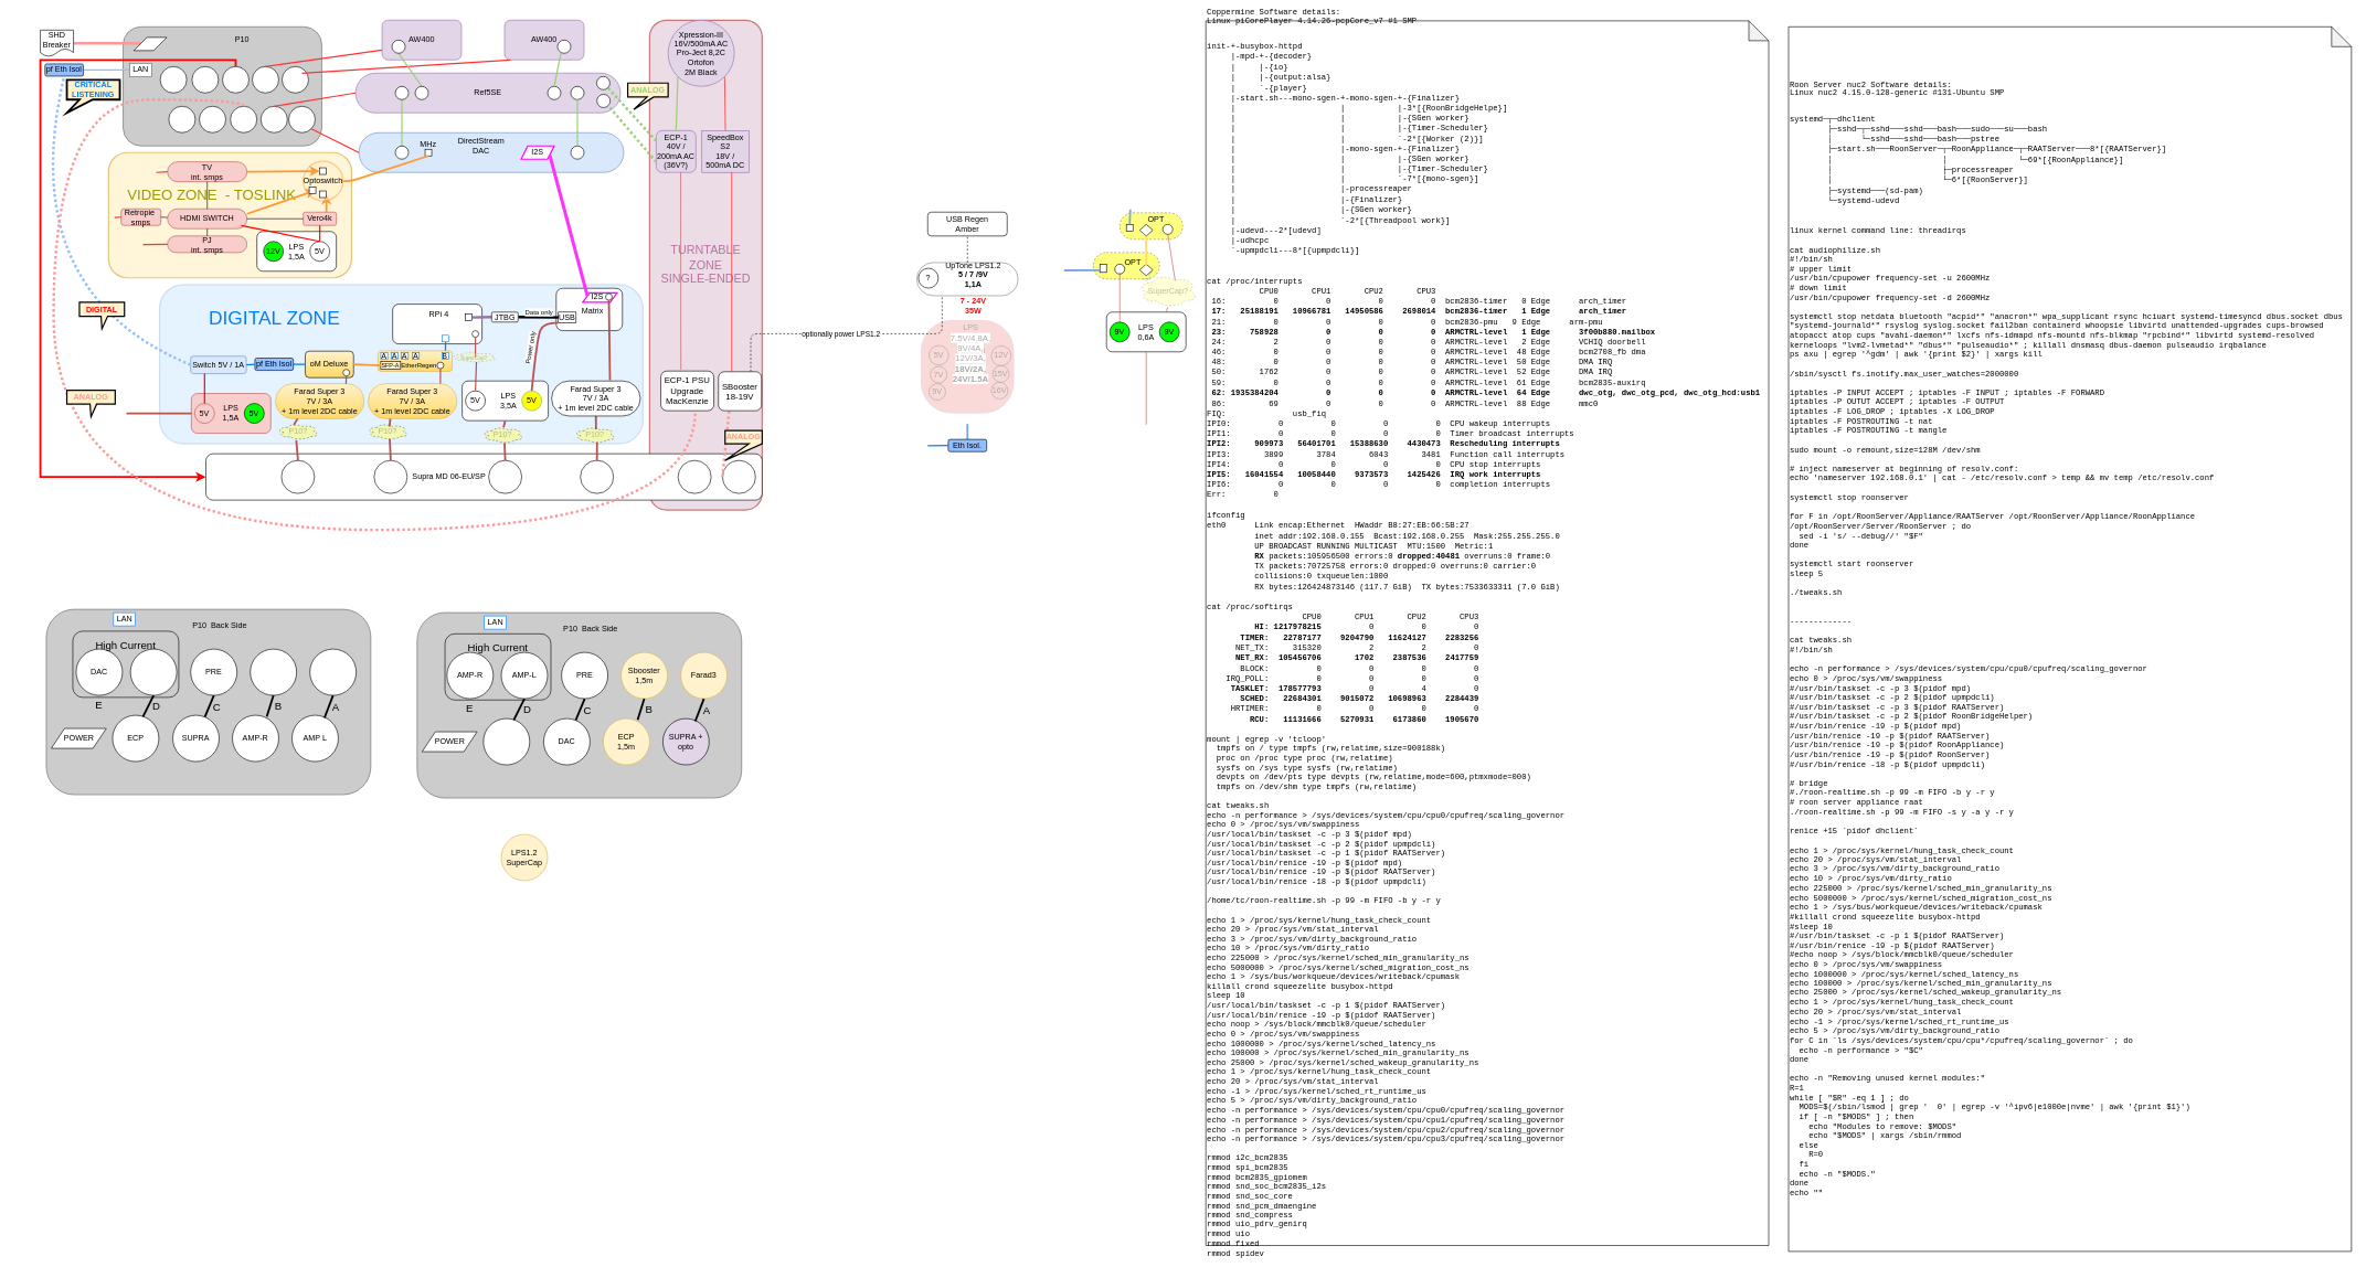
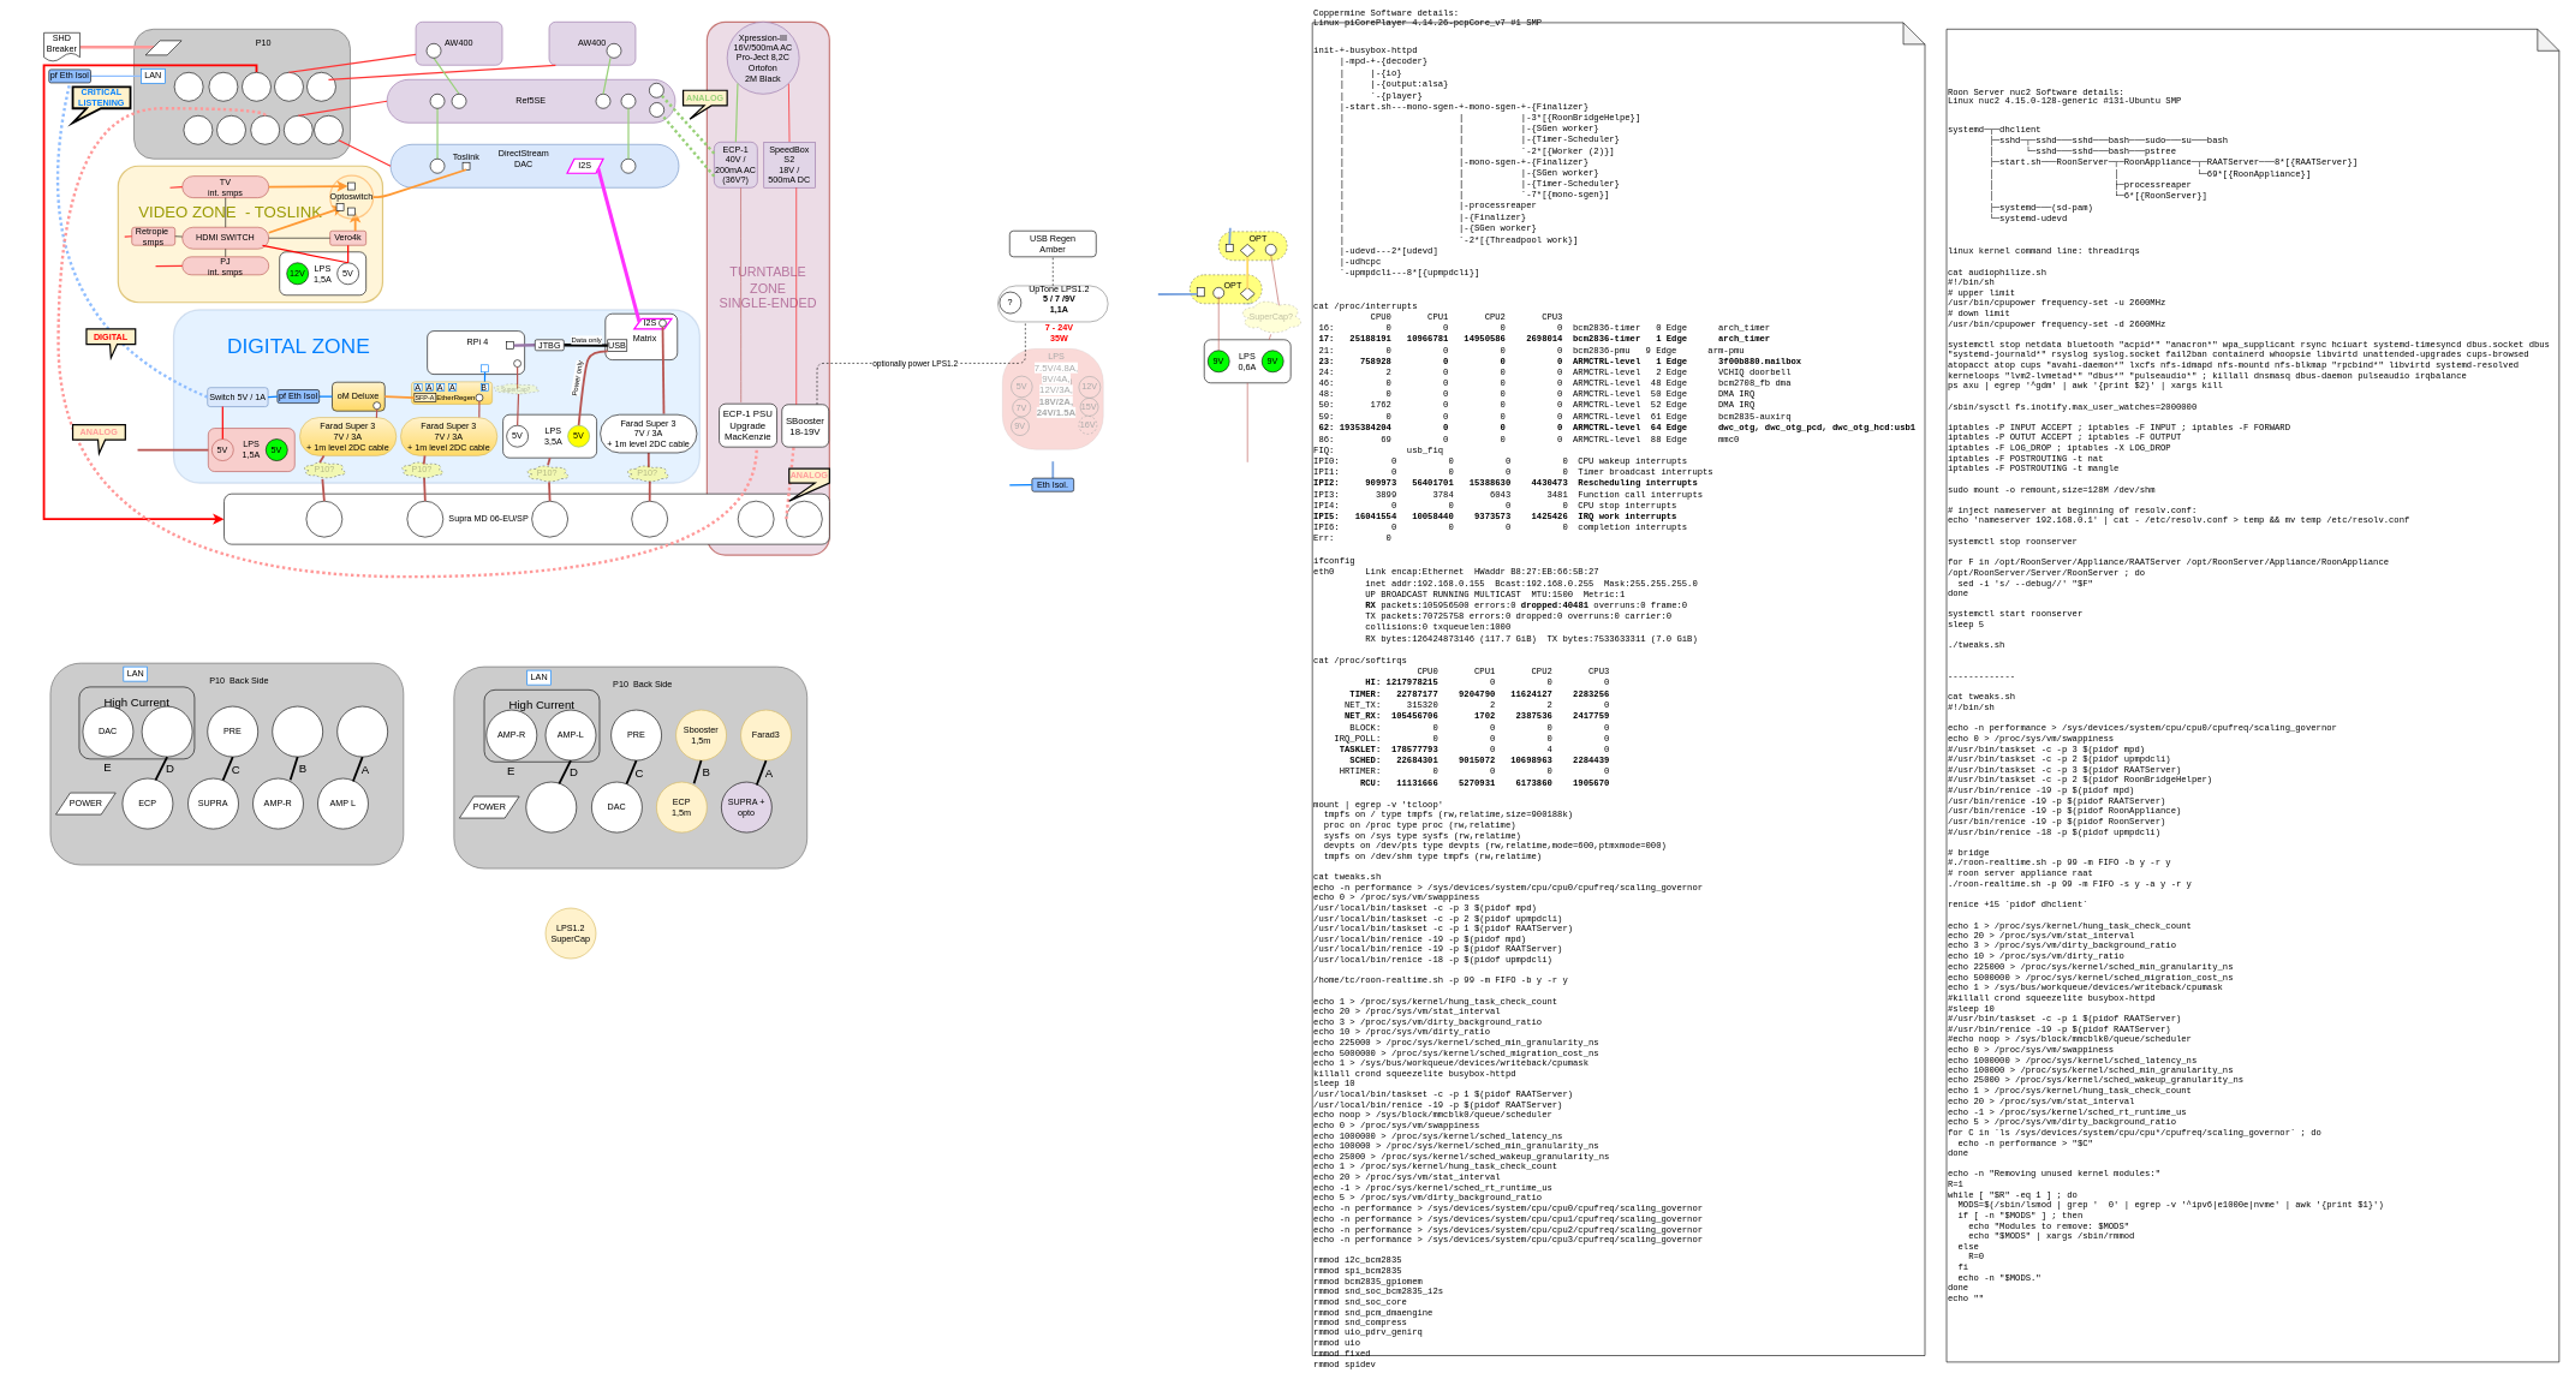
- <mxCell id="129" value="MHz" style="text;html=1;strokeColor=none;fillColor=none;align=center;verticalAlign=middle;whiteSpace=wrap;rounded=0;" parent="1" vertex="1"><mxGeometry x="621" y="190" width="50" height="35" as="geometry" /></mxCell>
+ <mxCell id="129" value="Toslink" style="text;html=1;strokeColor=none;fillColor=none;align=center;verticalAlign=middle;whiteSpace=wrap;rounded=0;" parent="1" vertex="1"><mxGeometry x="621" y="190" width="50" height="35" as="geometry" /></mxCell>
- <mxCell id="73" value="16V" style="ellipse;whiteSpace=wrap;html=1;aspect=fixed;fillColor=none;fillOpacity=50;strokeColor=#A8A8A8;fontColor=#A8A8A8;" parent="1" vertex="1"><mxGeometry x="1496" y="567" width="25" height="25" as="geometry" /></mxCell>
+ <mxCell id="73" value="16V" style="ellipse;whiteSpace=wrap;html=1;aspect=fixed;fillColor=none;fillOpacity=50;strokeColor=#A8A8A8;fontColor=#A8A8A8;dashed=1;" parent="1" vertex="1"><mxGeometry x="1496" y="567" width="25" height="25" as="geometry" /></mxCell>
